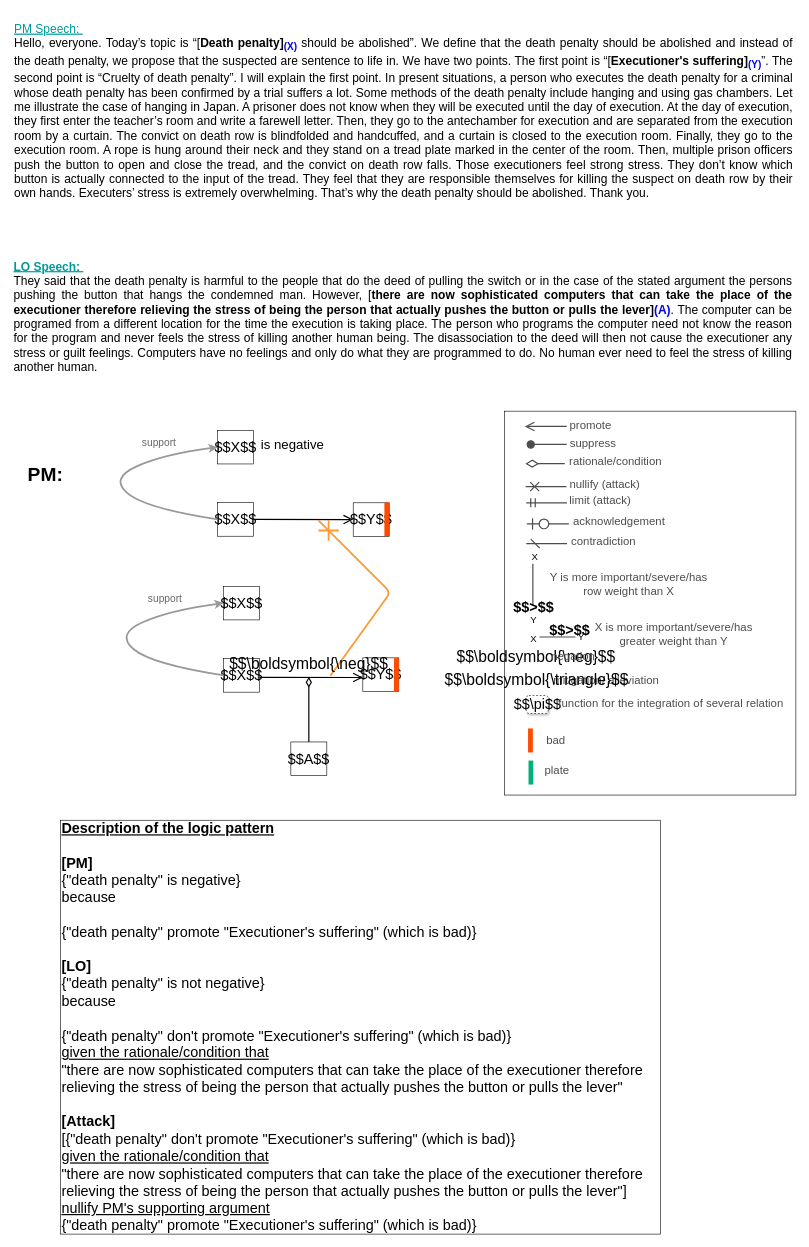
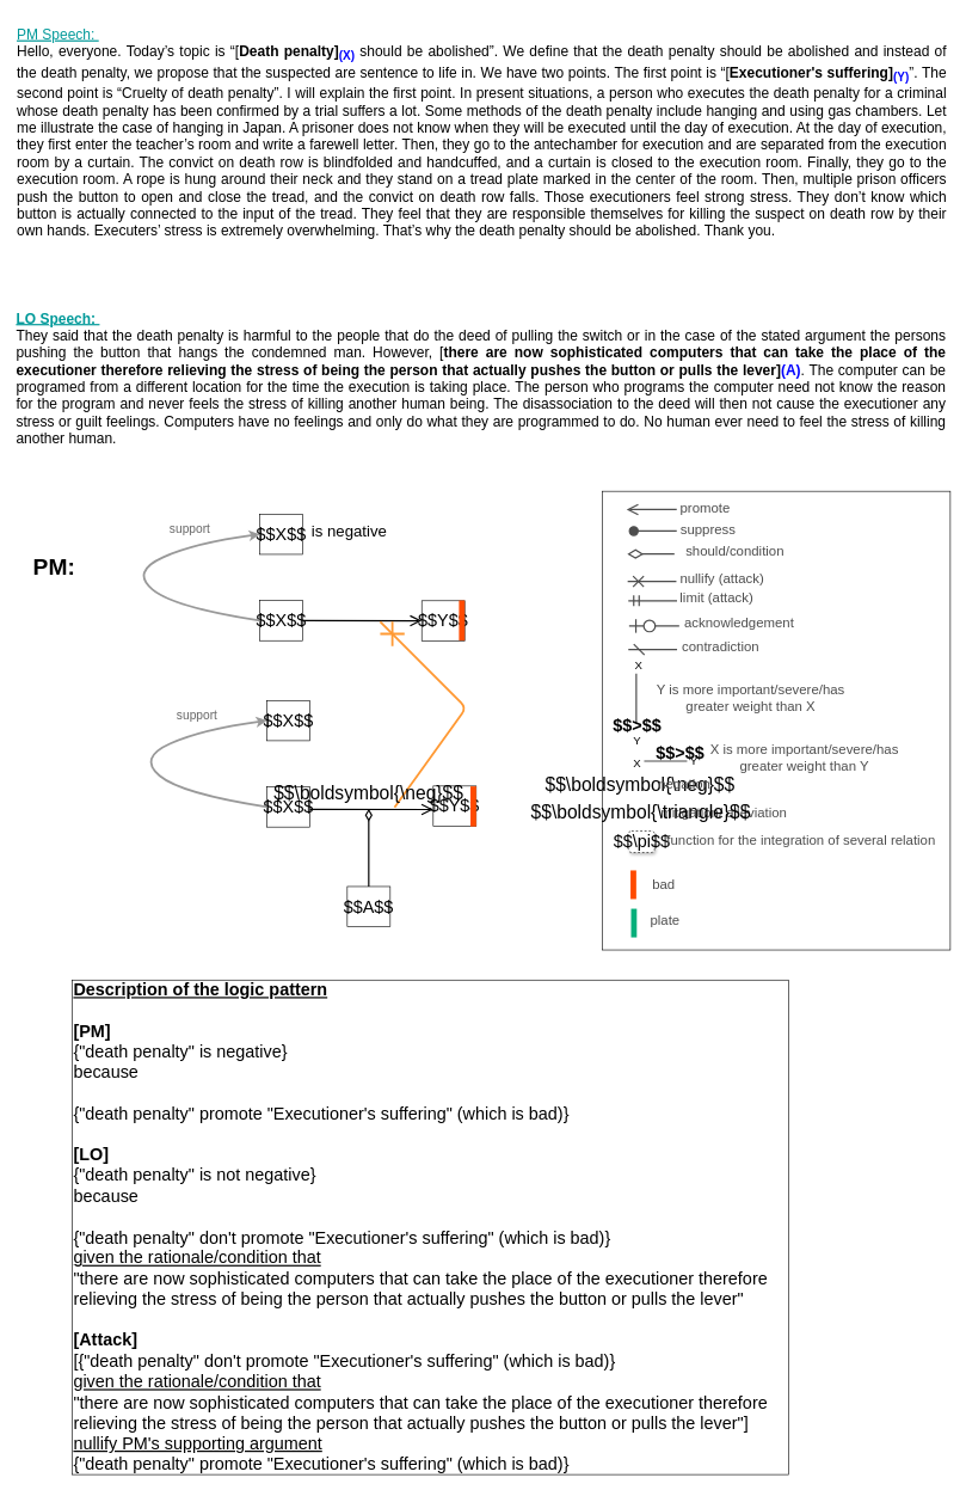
- <mxCell id="37" value="&lt;font style=&quot;font-size: 19px&quot;&gt;rationale/condition&lt;/font&gt;" style="text;html=1;strokeColor=none;fillColor=none;align=center;verticalAlign=middle;whiteSpace=wrap;rounded=0;fontColor=#4D4D4D;" parent="1" vertex="1"><mxGeometry x="940" y="752.5" width="171" height="34" as="geometry" /></mxCell>
+ <mxCell id="37" value="&lt;font style=&quot;font-size: 19px&quot;&gt;should/condition&lt;/font&gt;" style="text;html=1;strokeColor=none;fillColor=none;align=center;verticalAlign=middle;whiteSpace=wrap;rounded=0;fontColor=#4D4D4D;" parent="1" vertex="1"><mxGeometry x="940" y="752.5" width="171" height="34" as="geometry" /></mxCell>
- <mxCell id="27" value="&lt;span style=&quot;font-size: 19px&quot;&gt;Y is more important/severe/has row weight than X&lt;/span&gt;" style="text;html=1;strokeColor=none;fillColor=none;align=center;verticalAlign=middle;whiteSpace=wrap;rounded=0;fontColor=#4D4D4D;" parent="1" vertex="1"><mxGeometry x="899.5" y="949.25" width="294.5" height="50" as="geometry" /></mxCell>
+ <mxCell id="27" value="&lt;span style=&quot;font-size: 19px&quot;&gt;Y is more important/severe/has greater weight than X&lt;/span&gt;" style="text;html=1;strokeColor=none;fillColor=none;align=center;verticalAlign=middle;whiteSpace=wrap;rounded=0;fontColor=#4D4D4D;" parent="1" vertex="1"><mxGeometry x="899.5" y="949.25" width="294.5" height="50" as="geometry" /></mxCell>
